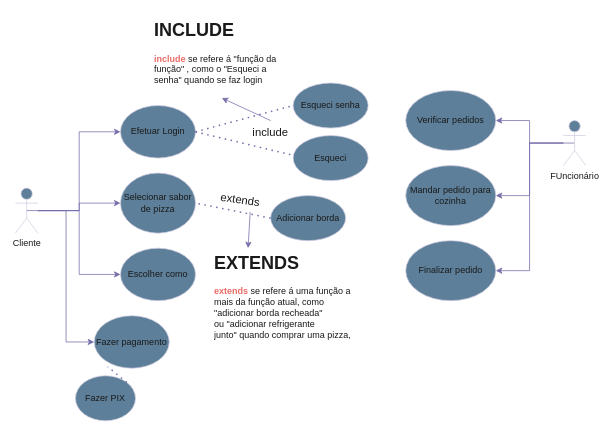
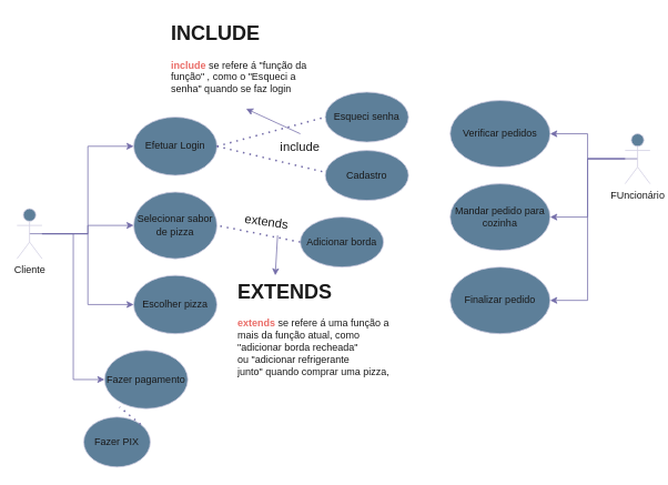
- <mxCell id="16" value="Esqueci" style="ellipse;whiteSpace=wrap;html=1;labelBackgroundColor=none;fillColor=#5D7F99;strokeColor=#D0CEE2;fontColor=#1A1A1A;" vertex="1" parent="1"><mxGeometry x="390" y="180" width="100" height="60" as="geometry" /></mxCell>
+ <mxCell id="16" value="Cadastro" style="ellipse;whiteSpace=wrap;html=1;labelBackgroundColor=none;fillColor=#5D7F99;strokeColor=#D0CEE2;fontColor=#1A1A1A;" vertex="1" parent="1"><mxGeometry x="390" y="180" width="100" height="60" as="geometry" /></mxCell>
- <mxCell id="9" value="Escolher como" style="ellipse;whiteSpace=wrap;html=1;labelBackgroundColor=none;fillColor=#5D7F99;strokeColor=#D0CEE2;fontColor=#1A1A1A;" vertex="1" parent="1"><mxGeometry x="160" y="330" width="100" height="70" as="geometry" /></mxCell>
+ <mxCell id="9" value="Escolher pizza" style="ellipse;whiteSpace=wrap;html=1;labelBackgroundColor=none;fillColor=#5D7F99;strokeColor=#D0CEE2;fontColor=#1A1A1A;" vertex="1" parent="1"><mxGeometry x="160" y="330" width="100" height="70" as="geometry" /></mxCell>
